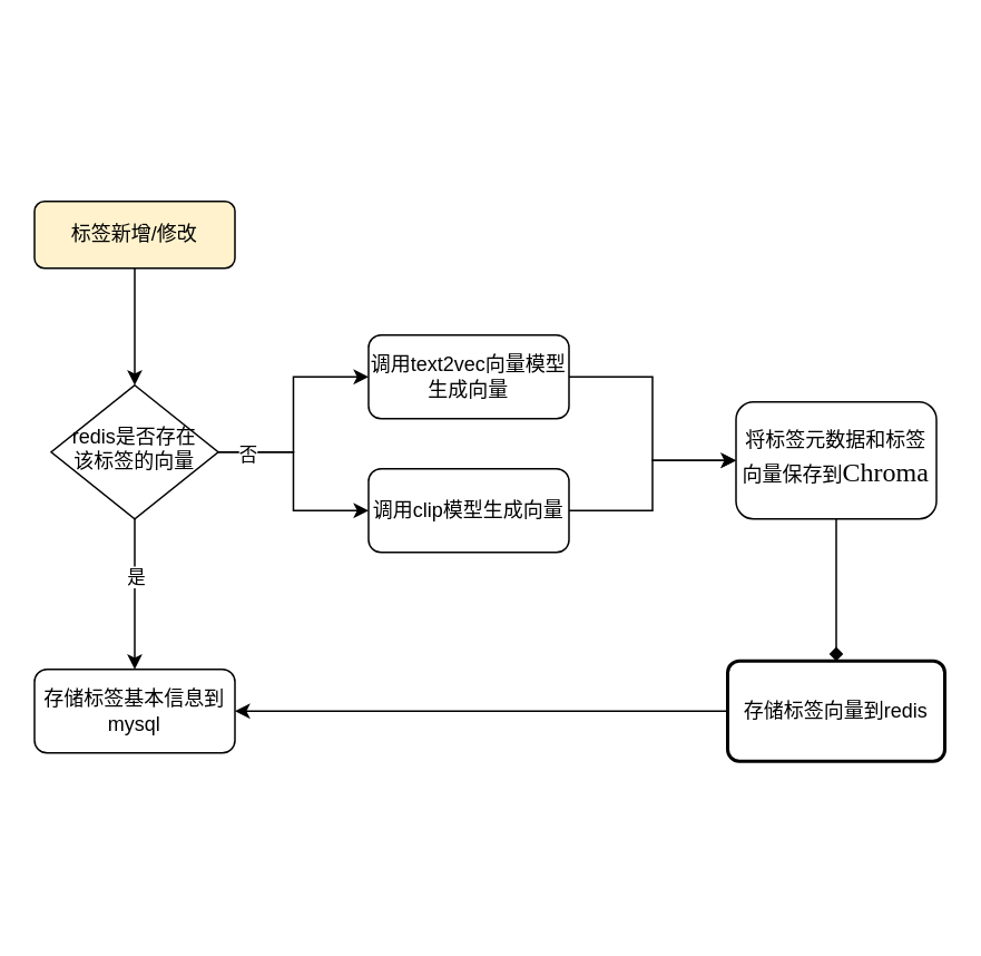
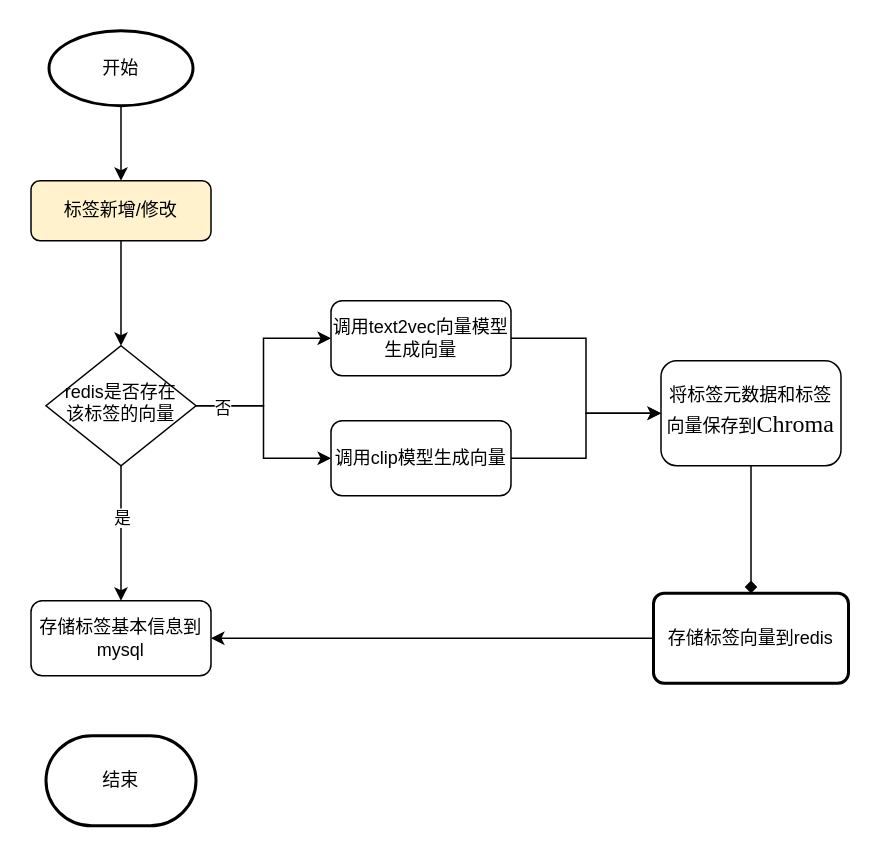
+ <mxCell id="18" value="开始" style="strokeWidth=2;html=1;shape=mxgraph.flowchart.start_1;whiteSpace=wrap;" parent="1" vertex="1"><mxGeometry x="32" width="96" height="50" as="geometry" y="20" /></mxCell>
+ <mxCell id="17" value="" style="edgeStyle=orthogonalEdgeStyle;rounded=0;orthogonalLoop=1;jettySize=auto;html=1;" parent="1" source="18" target="3" edge="1"><mxGeometry relative="1" as="geometry" /></mxCell>
+ <mxCell id="19" value="结束" style="strokeWidth=2;html=1;shape=mxgraph.flowchart.terminator;whiteSpace=wrap;" parent="1" vertex="1"><mxGeometry x="30" y="490" width="100" height="60" as="geometry" /></mxCell>
